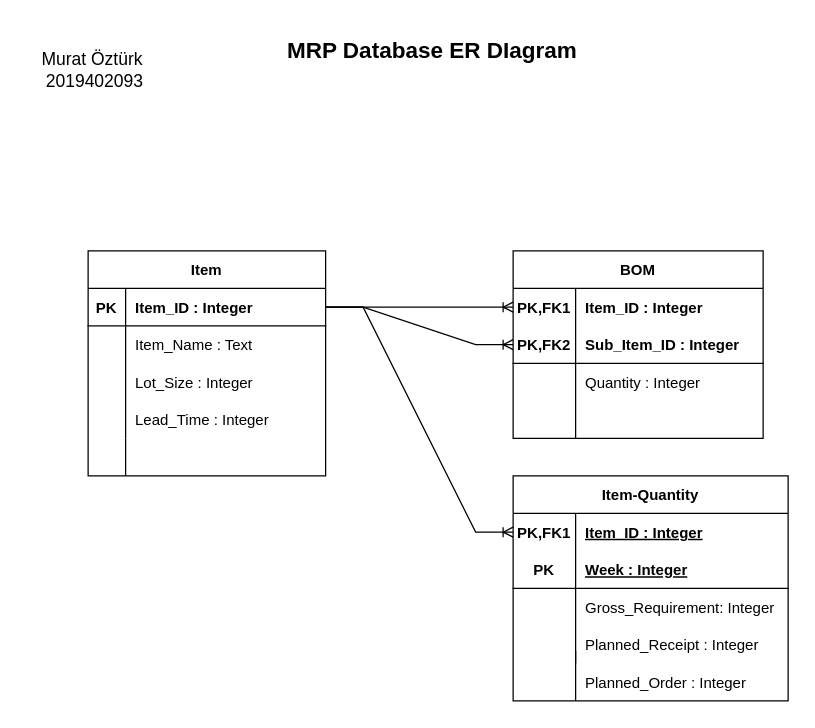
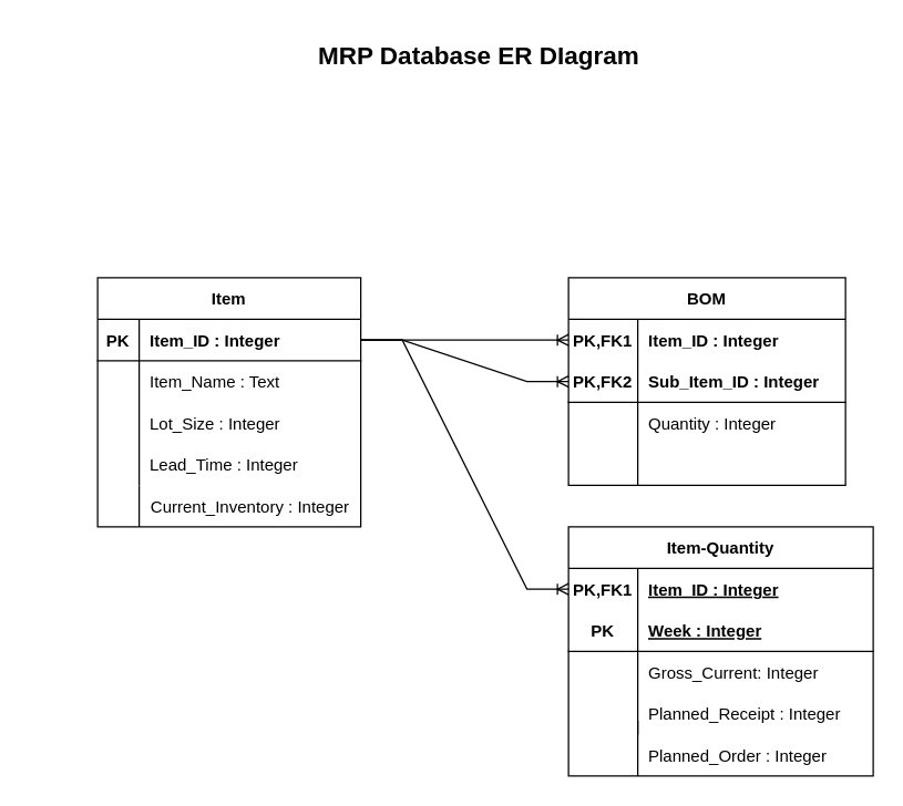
- <mxCell id="5" value="Murat Öztürk&amp;nbsp;&lt;br style=&quot;font-size: 14px;&quot;&gt;2019402093" style="text;html=1;align=center;verticalAlign=middle;resizable=0;points=[];autosize=1;strokeColor=none;fillColor=none;fontSize=14;" parent="1" vertex="1"><mxGeometry x="20" y="30" width="110" height="50" as="geometry" /></mxCell>
+ <mxCell id="36" value="Current_Inventory : Integer" style="shape=partialRectangle;connectable=1;fillColor=none;top=0;left=0;bottom=0;right=0;align=left;spacingLeft=6;overflow=hidden;movable=1;resizable=1;rotatable=1;deletable=1;editable=1;" vertex="1" parent="21"><mxGeometry x="30.667" y="150" width="158.333" height="30" as="geometry"><mxRectangle width="150" height="30" as="alternateBounds" /></mxGeometry></mxCell>
- <mxCell id="47" value="Gross_Requirement: Integer" style="shape=partialRectangle;connectable=0;fillColor=none;top=0;left=0;bottom=0;right=0;align=left;spacingLeft=6;overflow=hidden;" vertex="1" parent="45"><mxGeometry x="50.0" width="170.0" height="30" as="geometry"><mxRectangle width="170.0" height="30" as="alternateBounds" /></mxGeometry></mxCell>
+ <mxCell id="47" value="Gross_Current: Integer" style="shape=partialRectangle;connectable=0;fillColor=none;top=0;left=0;bottom=0;right=0;align=left;spacingLeft=6;overflow=hidden;" vertex="1" parent="45"><mxGeometry x="50.0" width="170.0" height="30" as="geometry"><mxRectangle width="170.0" height="30" as="alternateBounds" /></mxGeometry></mxCell>
